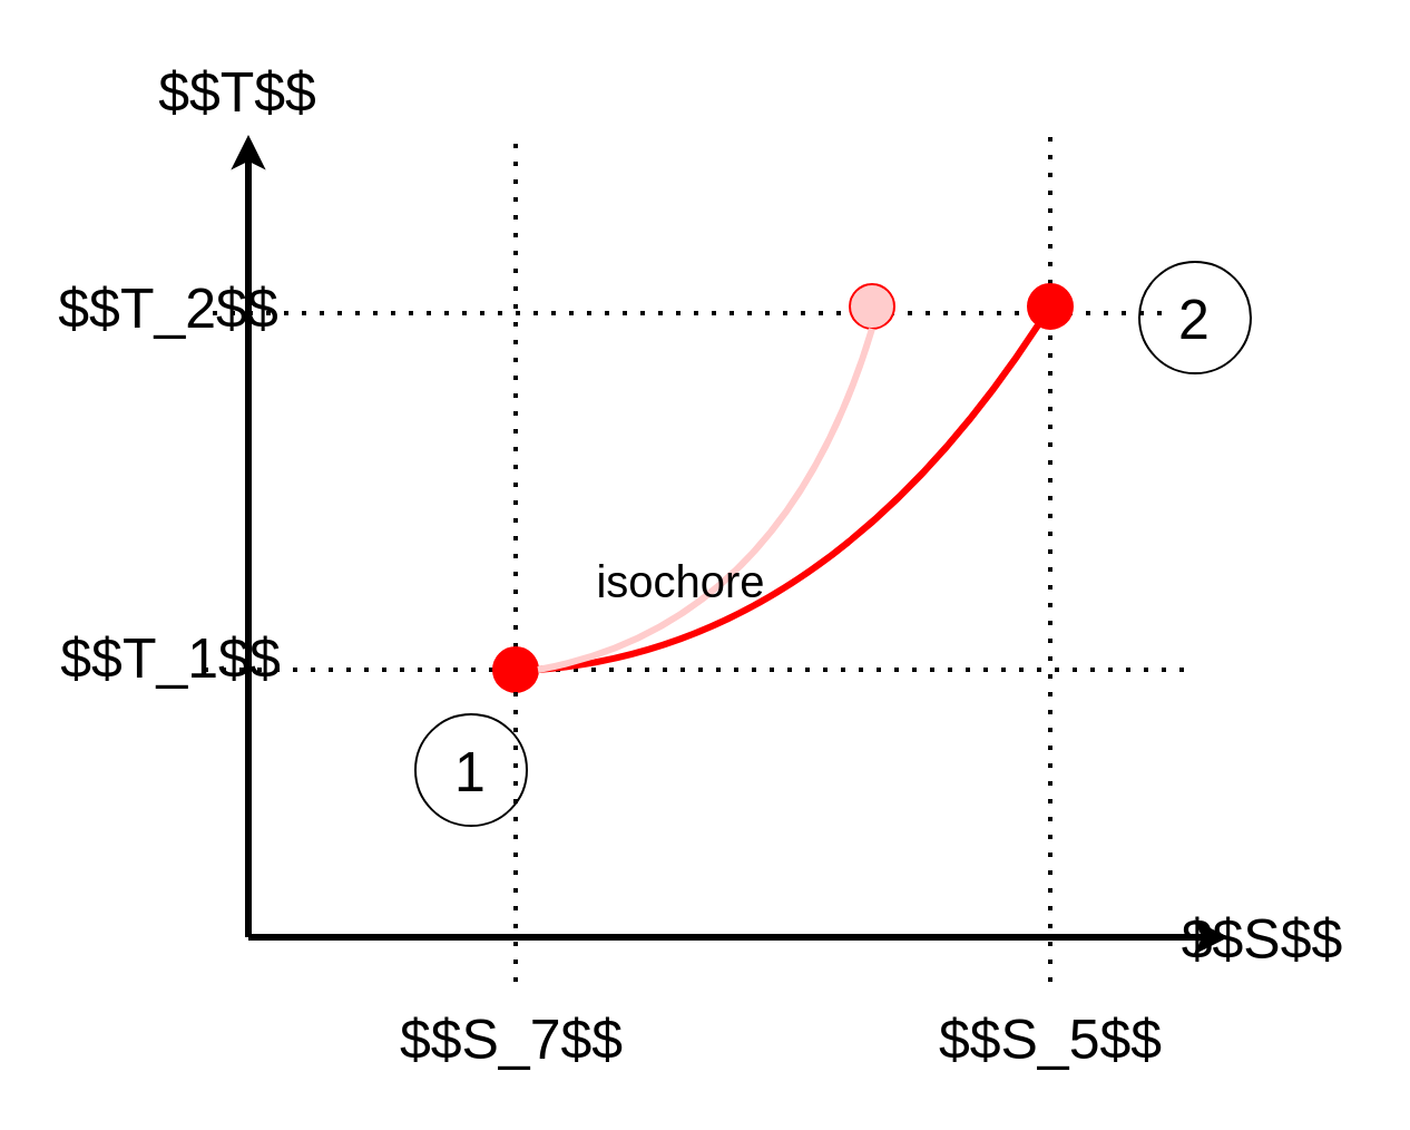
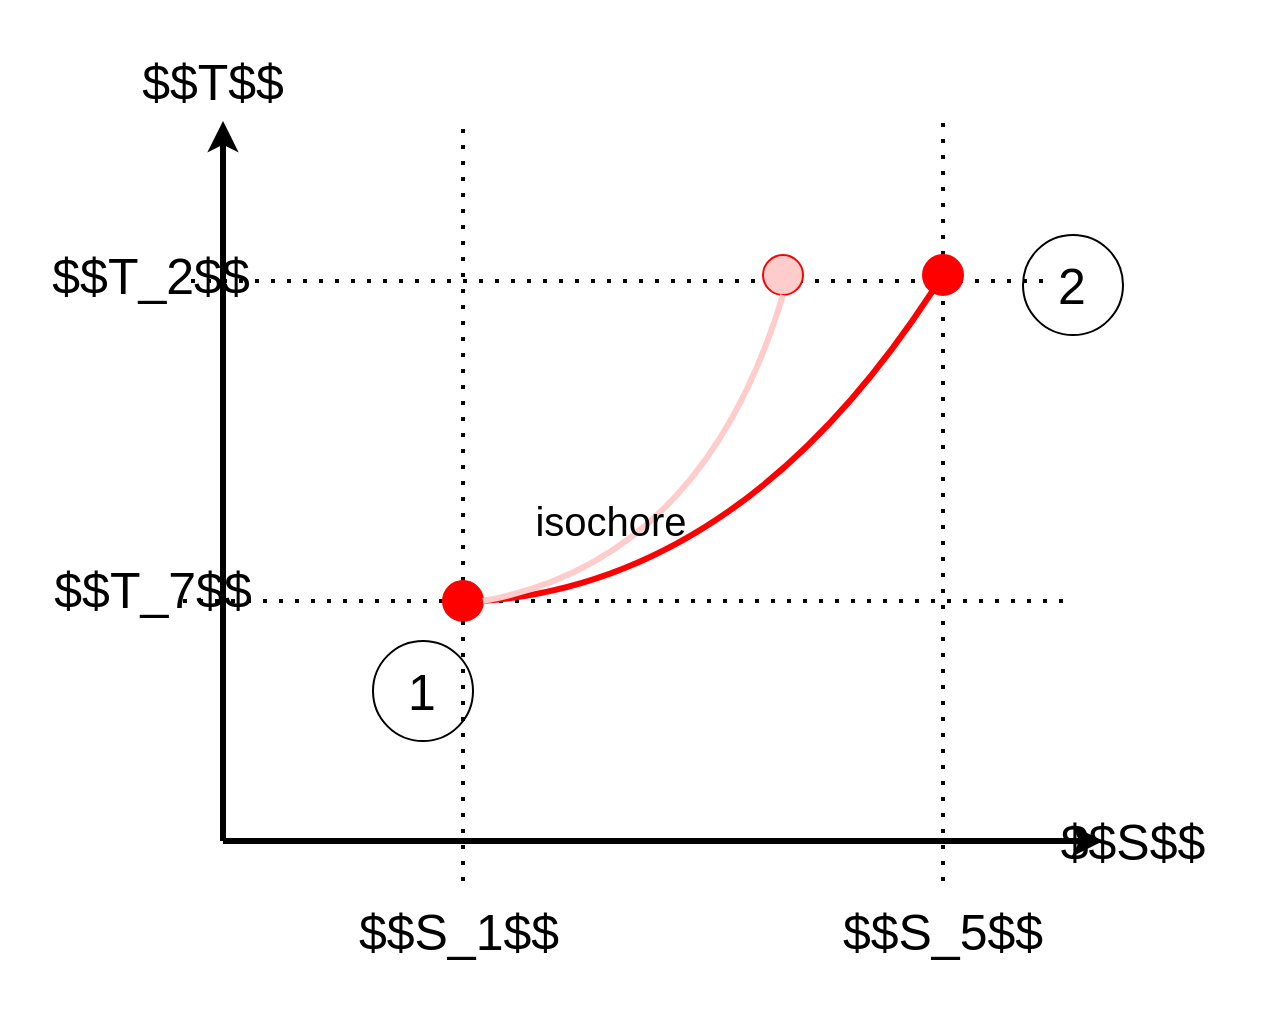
- <mxCell id="9" value="$$T_1$$" style="text;html=1;resizable=0;autosize=1;align=center;verticalAlign=middle;points=[];fillColor=none;strokeColor=none;rounded=0;fontSize=25;" parent="1" vertex="1"><mxGeometry x="21" y="274" width="110" height="40" as="geometry" /></mxCell>
+ <mxCell id="9" value="$$T_7$$" style="text;html=1;resizable=0;autosize=1;align=center;verticalAlign=middle;points=[];fillColor=none;strokeColor=none;rounded=0;fontSize=25;" parent="1" vertex="1"><mxGeometry x="21" y="274" width="110" height="40" as="geometry" /></mxCell>
- <mxCell id="16" value="$$S_7$$" style="text;html=1;resizable=0;autosize=1;align=center;verticalAlign=middle;points=[];fillColor=none;strokeColor=none;rounded=0;fontSize=25;" parent="1" vertex="1"><mxGeometry x="169" y="445" width="120" height="40" as="geometry" /></mxCell>
+ <mxCell id="16" value="$$S_1$$" style="text;html=1;resizable=0;autosize=1;align=center;verticalAlign=middle;points=[];fillColor=none;strokeColor=none;rounded=0;fontSize=25;" parent="1" vertex="1"><mxGeometry x="169" y="445" width="120" height="40" as="geometry" /></mxCell>
